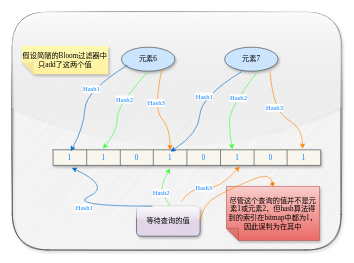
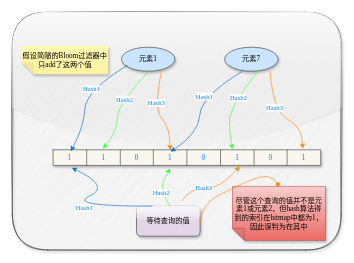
- <mxCell id="13" value="元素6" style="ellipse;whiteSpace=wrap;html=1;rounded=1;shadow=1;glass=1;sketch=0;hachureGap=4;fontFamily=Lucida Console;fillColor=#cce5ff;strokeColor=#36393d;gradientColor=none;" parent="1" vertex="1"><mxGeometry x="202" y="78" width="89" height="40" as="geometry" /></mxCell>
+ <mxCell id="13" value="元素1" style="ellipse;whiteSpace=wrap;html=1;rounded=1;shadow=1;glass=1;sketch=0;hachureGap=4;fontFamily=Lucida Console;fillColor=#cce5ff;strokeColor=#36393d;gradientColor=none;" parent="1" vertex="1"><mxGeometry x="202" y="78" width="89" height="40" as="geometry" /></mxCell>
- <mxCell id="35" value="尽管这个查询的值并不是元素1或元素2，但hash算法得到的索引在bitmap中都为1，因此误判为在其中" style="shape=note;whiteSpace=wrap;html=1;backgroundOutline=1;darkOpacity=0.05;fillColor=#f8cecc;strokeColor=#b85450;fillStyle=solid;direction=west;gradientDirection=north;gradientColor=#ea6b66;shadow=1;size=20;pointerEvents=1;rounded=1;glass=1;sketch=0;hachureGap=4;fontFamily=Lucida Console;" parent="1" vertex="1"><mxGeometry x="377" y="310" width="155" height="90" as="geometry" /></mxCell>
+ <mxCell id="35" value="尽管这个查询的值并不是元素1或元素2，但hash算法得到的索引在bitmap中都为1，因此误判为在其中" style="shape=note;whiteSpace=wrap;html=1;backgroundOutline=1;darkOpacity=0.05;fillColor=#f8cecc;strokeColor=#b85450;fillStyle=solid;direction=west;gradientDirection=north;gradientColor=#ea6b66;shadow=1;size=20;pointerEvents=1;rounded=1;glass=1;sketch=0;hachureGap=4;fontFamily=Lucida Console;" parent="1" vertex="1"><mxGeometry x="387" y="310" width="155" height="90" as="geometry" /></mxCell>
